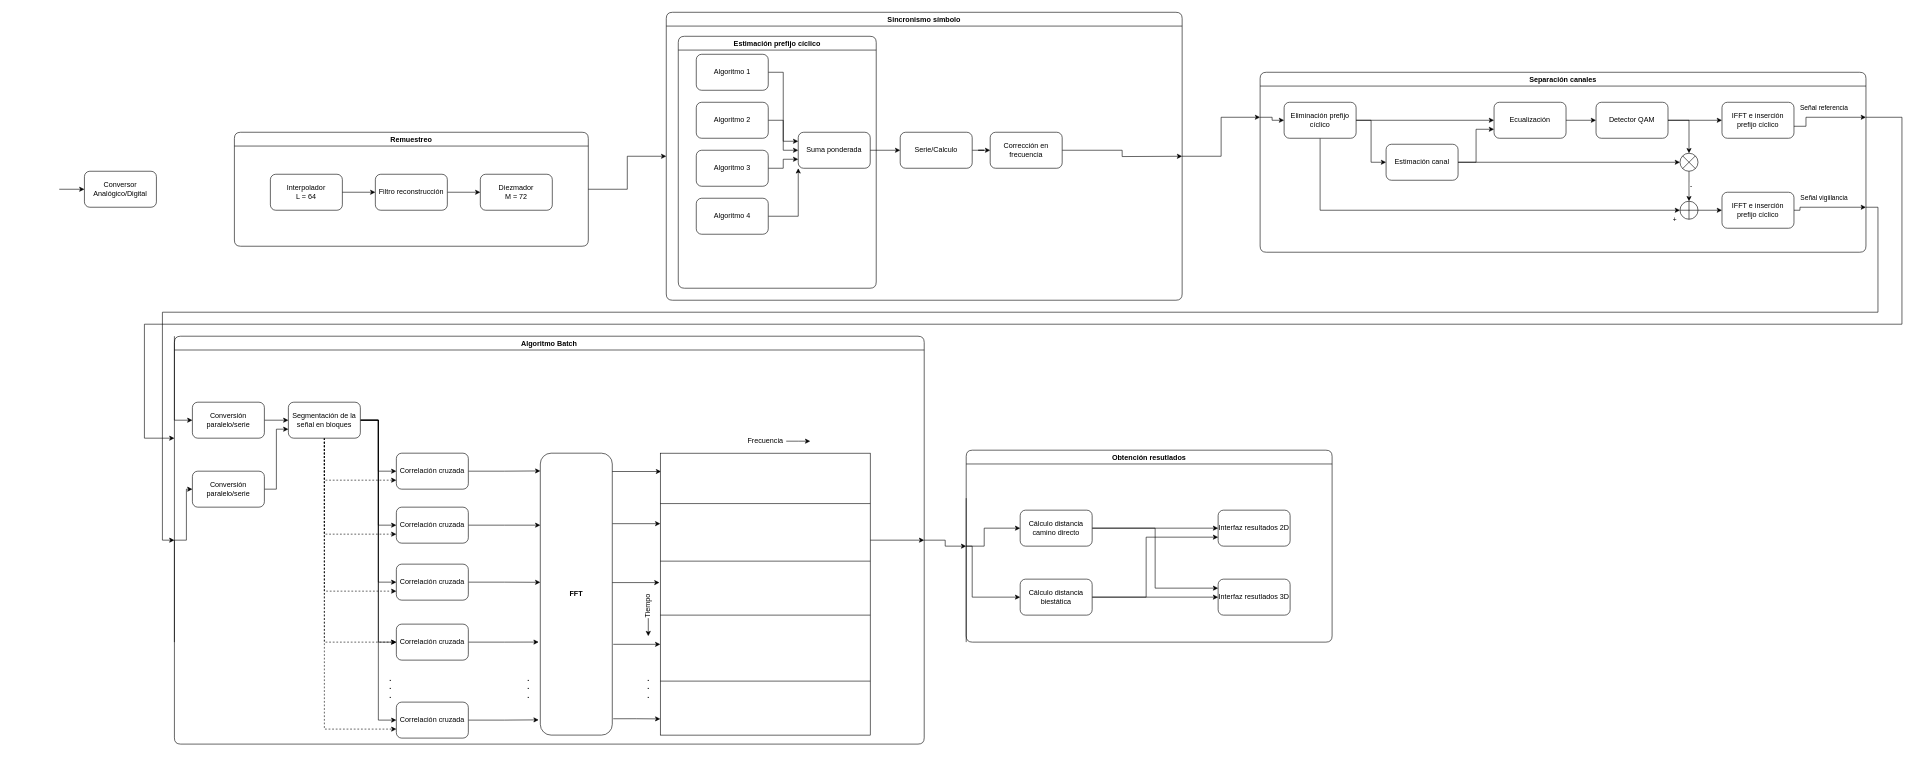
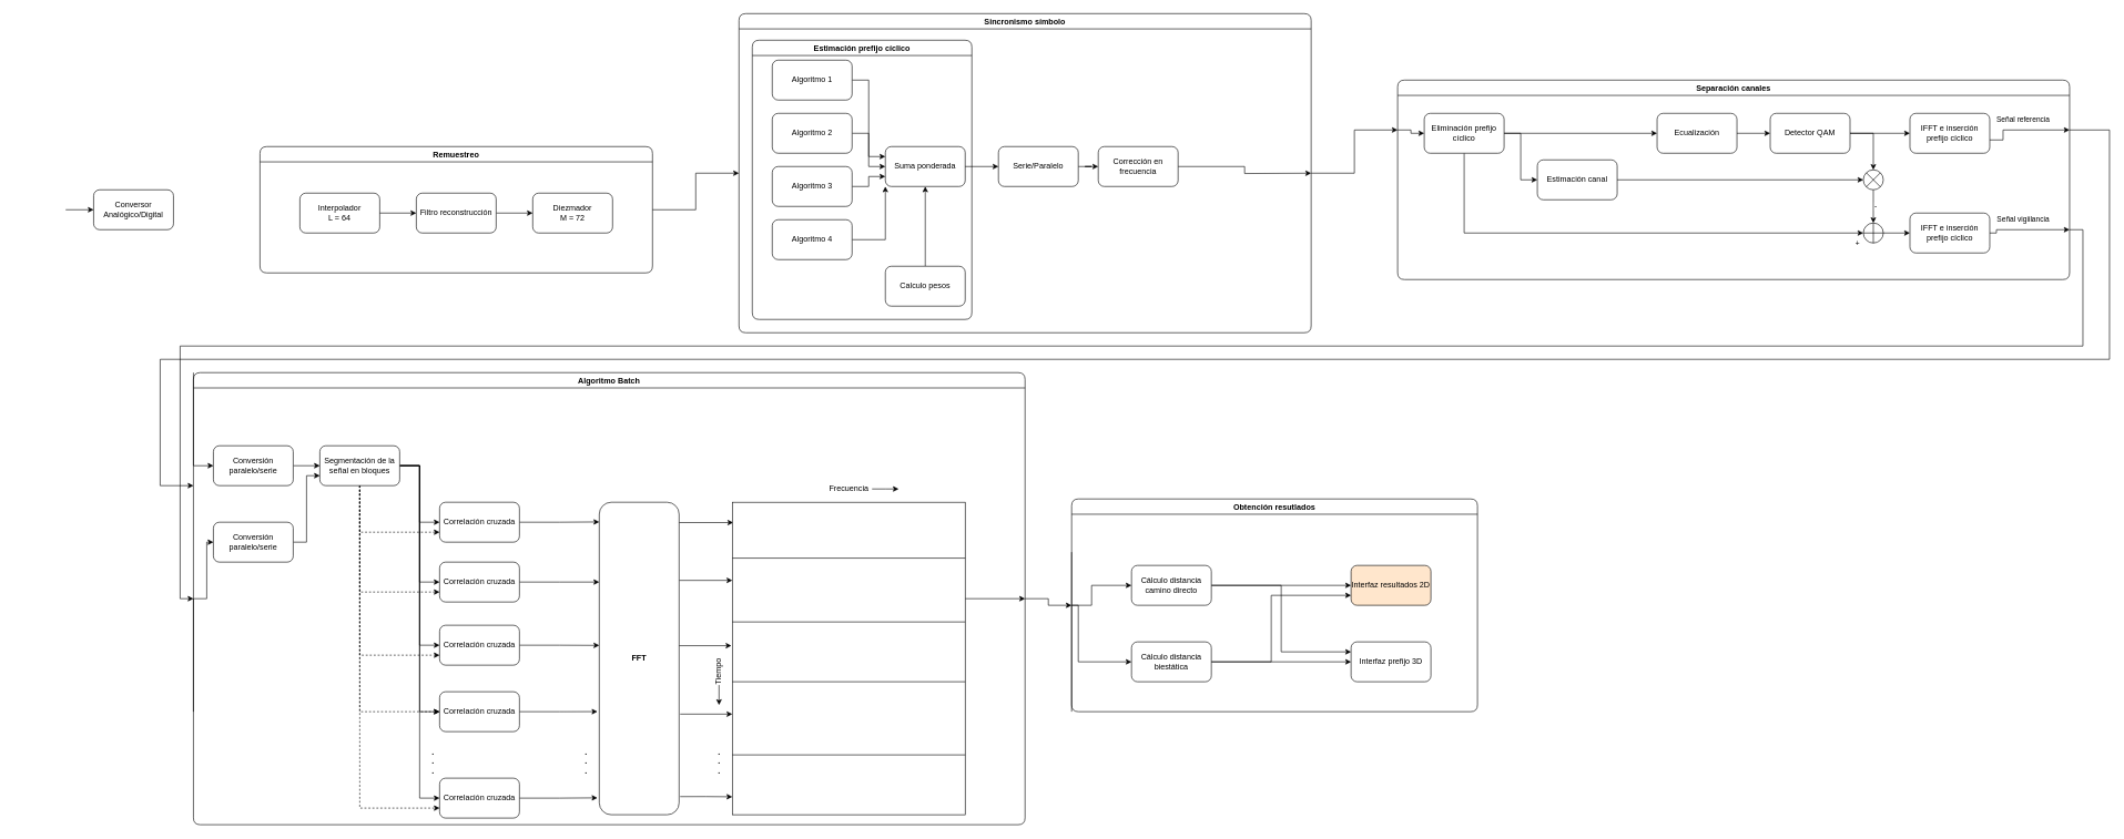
- <mxCell id="37" style="edgeStyle=orthogonalEdgeStyle;rounded=0;orthogonalLoop=1;jettySize=auto;html=1;entryX=0;entryY=0.75;entryDx=0;entryDy=0;" parent="31" source="39" target="41" edge="1"><mxGeometry relative="1" as="geometry" /></mxCell>
- <mxCell id="14" value="Serie/Calculo" style="rounded=1;whiteSpace=wrap;html=1;" parent="10" vertex="1"><mxGeometry x="390" y="200" width="120" height="60" as="geometry" /></mxCell>
+ <mxCell id="14" value="Serie/Paralelo" style="rounded=1;whiteSpace=wrap;html=1;" parent="10" vertex="1"><mxGeometry x="390" y="200" width="120" height="60" as="geometry" /></mxCell>
+ <mxCell id="25" style="edgeStyle=orthogonalEdgeStyle;rounded=0;orthogonalLoop=1;jettySize=auto;html=1;entryX=0.5;entryY=1;entryDx=0;entryDy=0;" parent="15" source="26" target="18" edge="1"><mxGeometry relative="1" as="geometry" /></mxCell>
+ <mxCell id="26" value="Calculo pesos" style="rounded=1;whiteSpace=wrap;html=1;" parent="15" vertex="1"><mxGeometry x="200" y="340" width="120" height="60" as="geometry" /></mxCell>
- <mxCell id="112" value="Interfaz resultados 2D" style="rounded=1;whiteSpace=wrap;html=1;" vertex="1" parent="105"><mxGeometry x="420" y="100" width="120" height="60" as="geometry" /></mxCell>
+ <mxCell id="112" value="Interfaz resultados 2D" style="rounded=1;whiteSpace=wrap;html=1;fillColor=#ffe6cc;" vertex="1" parent="105"><mxGeometry x="420" y="100" width="120" height="60" as="geometry" /></mxCell>
- <mxCell id="113" value="Interfaz resutlados 3D" style="rounded=1;whiteSpace=wrap;html=1;" vertex="1" parent="105"><mxGeometry x="420" y="215" width="120" height="60" as="geometry" /></mxCell>
+ <mxCell id="113" value="Interfaz prefijo 3D" style="rounded=1;whiteSpace=wrap;html=1;" vertex="1" parent="105"><mxGeometry x="420" y="215" width="120" height="60" as="geometry" /></mxCell>
